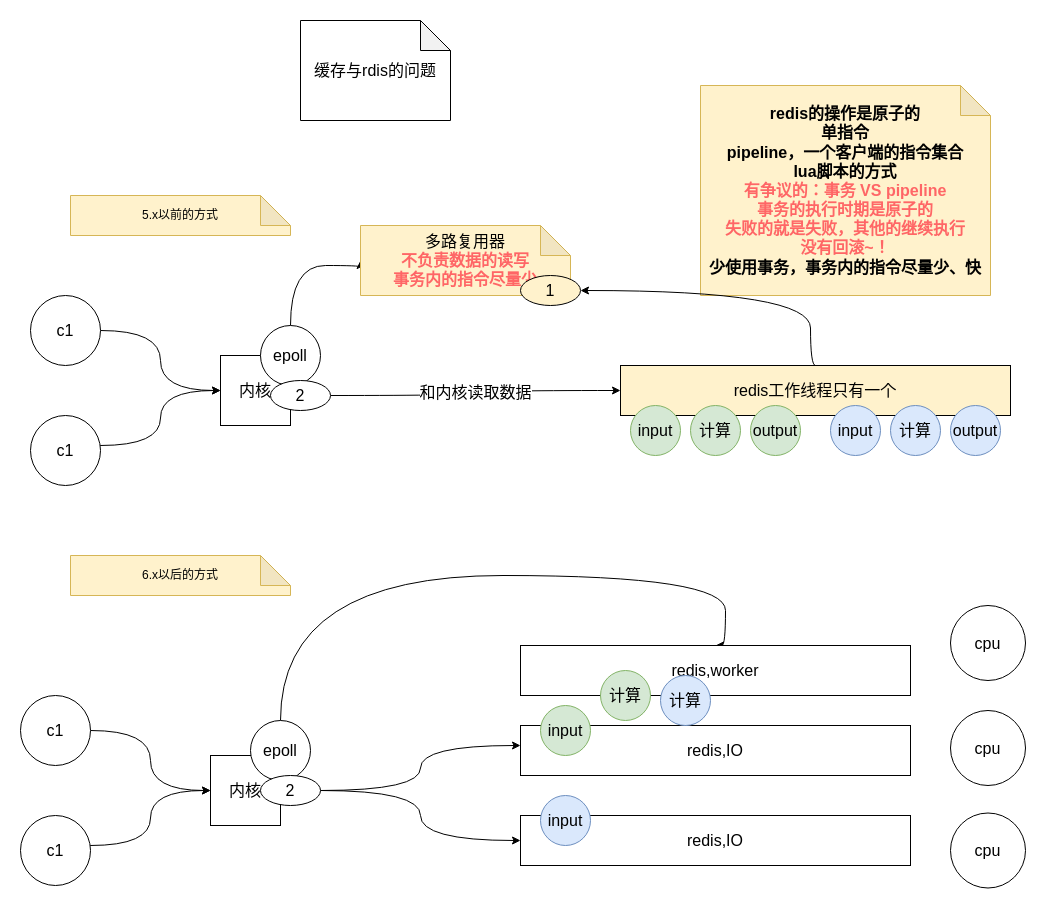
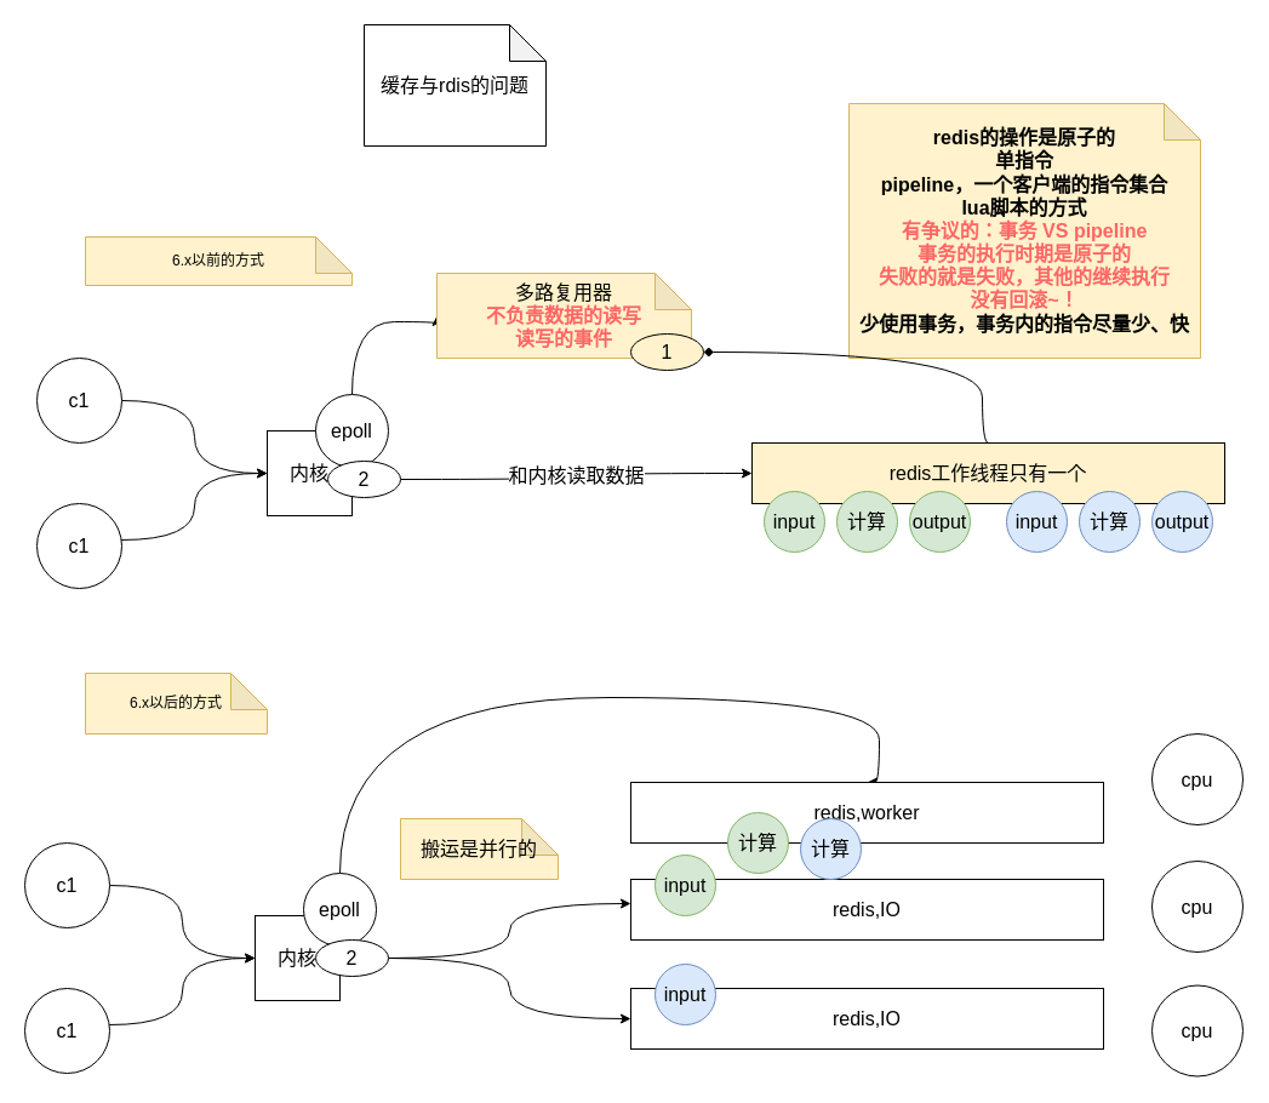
- <mxCell id="2" value="5.x以前的方式" style="shape=note;whiteSpace=wrap;html=1;backgroundOutline=1;darkOpacity=0.05;fillColor=#fff2cc;strokeColor=#d6b656;" vertex="1" parent="1"><mxGeometry x="70" y="195" width="220" height="40" as="geometry" /></mxCell>
+ <mxCell id="2" value="6.x以前的方式" style="shape=note;whiteSpace=wrap;html=1;backgroundOutline=1;darkOpacity=0.05;fillColor=#fff2cc;strokeColor=#d6b656;" vertex="1" parent="1"><mxGeometry x="70" y="195" width="220" height="40" as="geometry" /></mxCell>
- <mxCell id="11" value="多路复用器&lt;br&gt;&lt;b&gt;&lt;font color=&quot;#ff6666&quot;&gt;不负责数据的读写&lt;br&gt;事务内的指令尽量少&lt;/font&gt;&lt;br&gt;&lt;/b&gt;" style="shape=note;whiteSpace=wrap;html=1;backgroundOutline=1;darkOpacity=0.05;fontSize=16;fillColor=#fff2cc;strokeColor=#d6b656;" vertex="1" parent="1"><mxGeometry x="360" y="225" width="210" height="70" as="geometry" /></mxCell>
+ <mxCell id="11" value="多路复用器&lt;br&gt;&lt;b&gt;&lt;font color=&quot;#ff6666&quot;&gt;不负责数据的读写&lt;br&gt;读写的事件&lt;/font&gt;&lt;br&gt;&lt;/b&gt;" style="shape=note;whiteSpace=wrap;html=1;backgroundOutline=1;darkOpacity=0.05;fontSize=16;fillColor=#fff2cc;strokeColor=#d6b656;" vertex="1" parent="1"><mxGeometry x="360" y="225" width="210" height="70" as="geometry" /></mxCell>
- <mxCell id="22" style="edgeStyle=orthogonalEdgeStyle;curved=1;rounded=0;orthogonalLoop=1;jettySize=auto;html=1;fontSize=16;fontColor=#FF6666;exitX=0.5;exitY=0;exitDx=0;exitDy=0;" edge="1" parent="1" source="8" target="12"><mxGeometry relative="1" as="geometry"><Array as="points"><mxPoint x="810" y="365" /><mxPoint x="810" y="290" /></Array></mxGeometry></mxCell>
+ <mxCell id="22" style="edgeStyle=orthogonalEdgeStyle;curved=1;rounded=0;orthogonalLoop=1;jettySize=auto;html=1;fontSize=16;fontColor=#FF6666;exitX=0.5;exitY=0;exitDx=0;exitDy=0;endArrow=diamond;" edge="1" parent="1" source="8" target="12"><mxGeometry relative="1" as="geometry"><Array as="points"><mxPoint x="810" y="365" /><mxPoint x="810" y="290" /></Array></mxGeometry></mxCell>
- <mxCell id="24" value="6.x以后的方式" style="shape=note;whiteSpace=wrap;html=1;backgroundOutline=1;darkOpacity=0.05;fillColor=#fff2cc;strokeColor=#d6b656;" vertex="1" parent="1"><mxGeometry x="70" y="555" width="220" height="40" as="geometry" /></mxCell>
+ <mxCell id="24" value="6.x以后的方式" style="shape=note;whiteSpace=wrap;html=1;backgroundOutline=1;darkOpacity=0.05;fillColor=#fff2cc;strokeColor=#d6b656;" vertex="1" parent="1"><mxGeometry x="70" y="555" width="150" height="50" as="geometry" /></mxCell>
+ <mxCell id="35" value="搬运是并行的" style="shape=note;whiteSpace=wrap;html=1;backgroundOutline=1;darkOpacity=0.05;fontSize=16;fillColor=#fff2cc;strokeColor=#d6b656;" vertex="1" parent="1"><mxGeometry x="330" y="675" width="130" height="50" as="geometry" /></mxCell>
